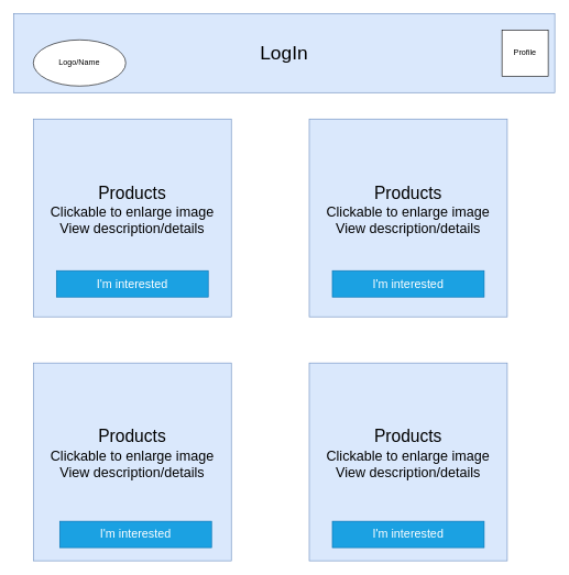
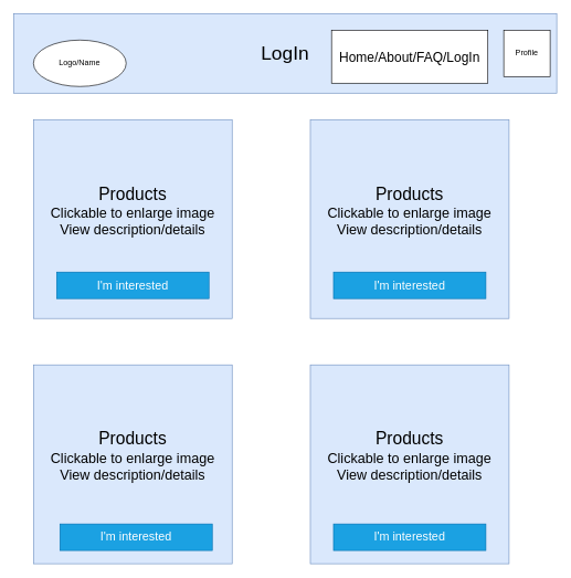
+ <mxCell id="5" value="&lt;font style=&quot;font-size: 20px;&quot;&gt;Home/About/FAQ/LogIn&lt;/font&gt;" style="rounded=0;whiteSpace=wrap;html=1;" parent="1" vertex="1"><mxGeometry x="500" y="45" width="236" height="80" as="geometry" /></mxCell>
